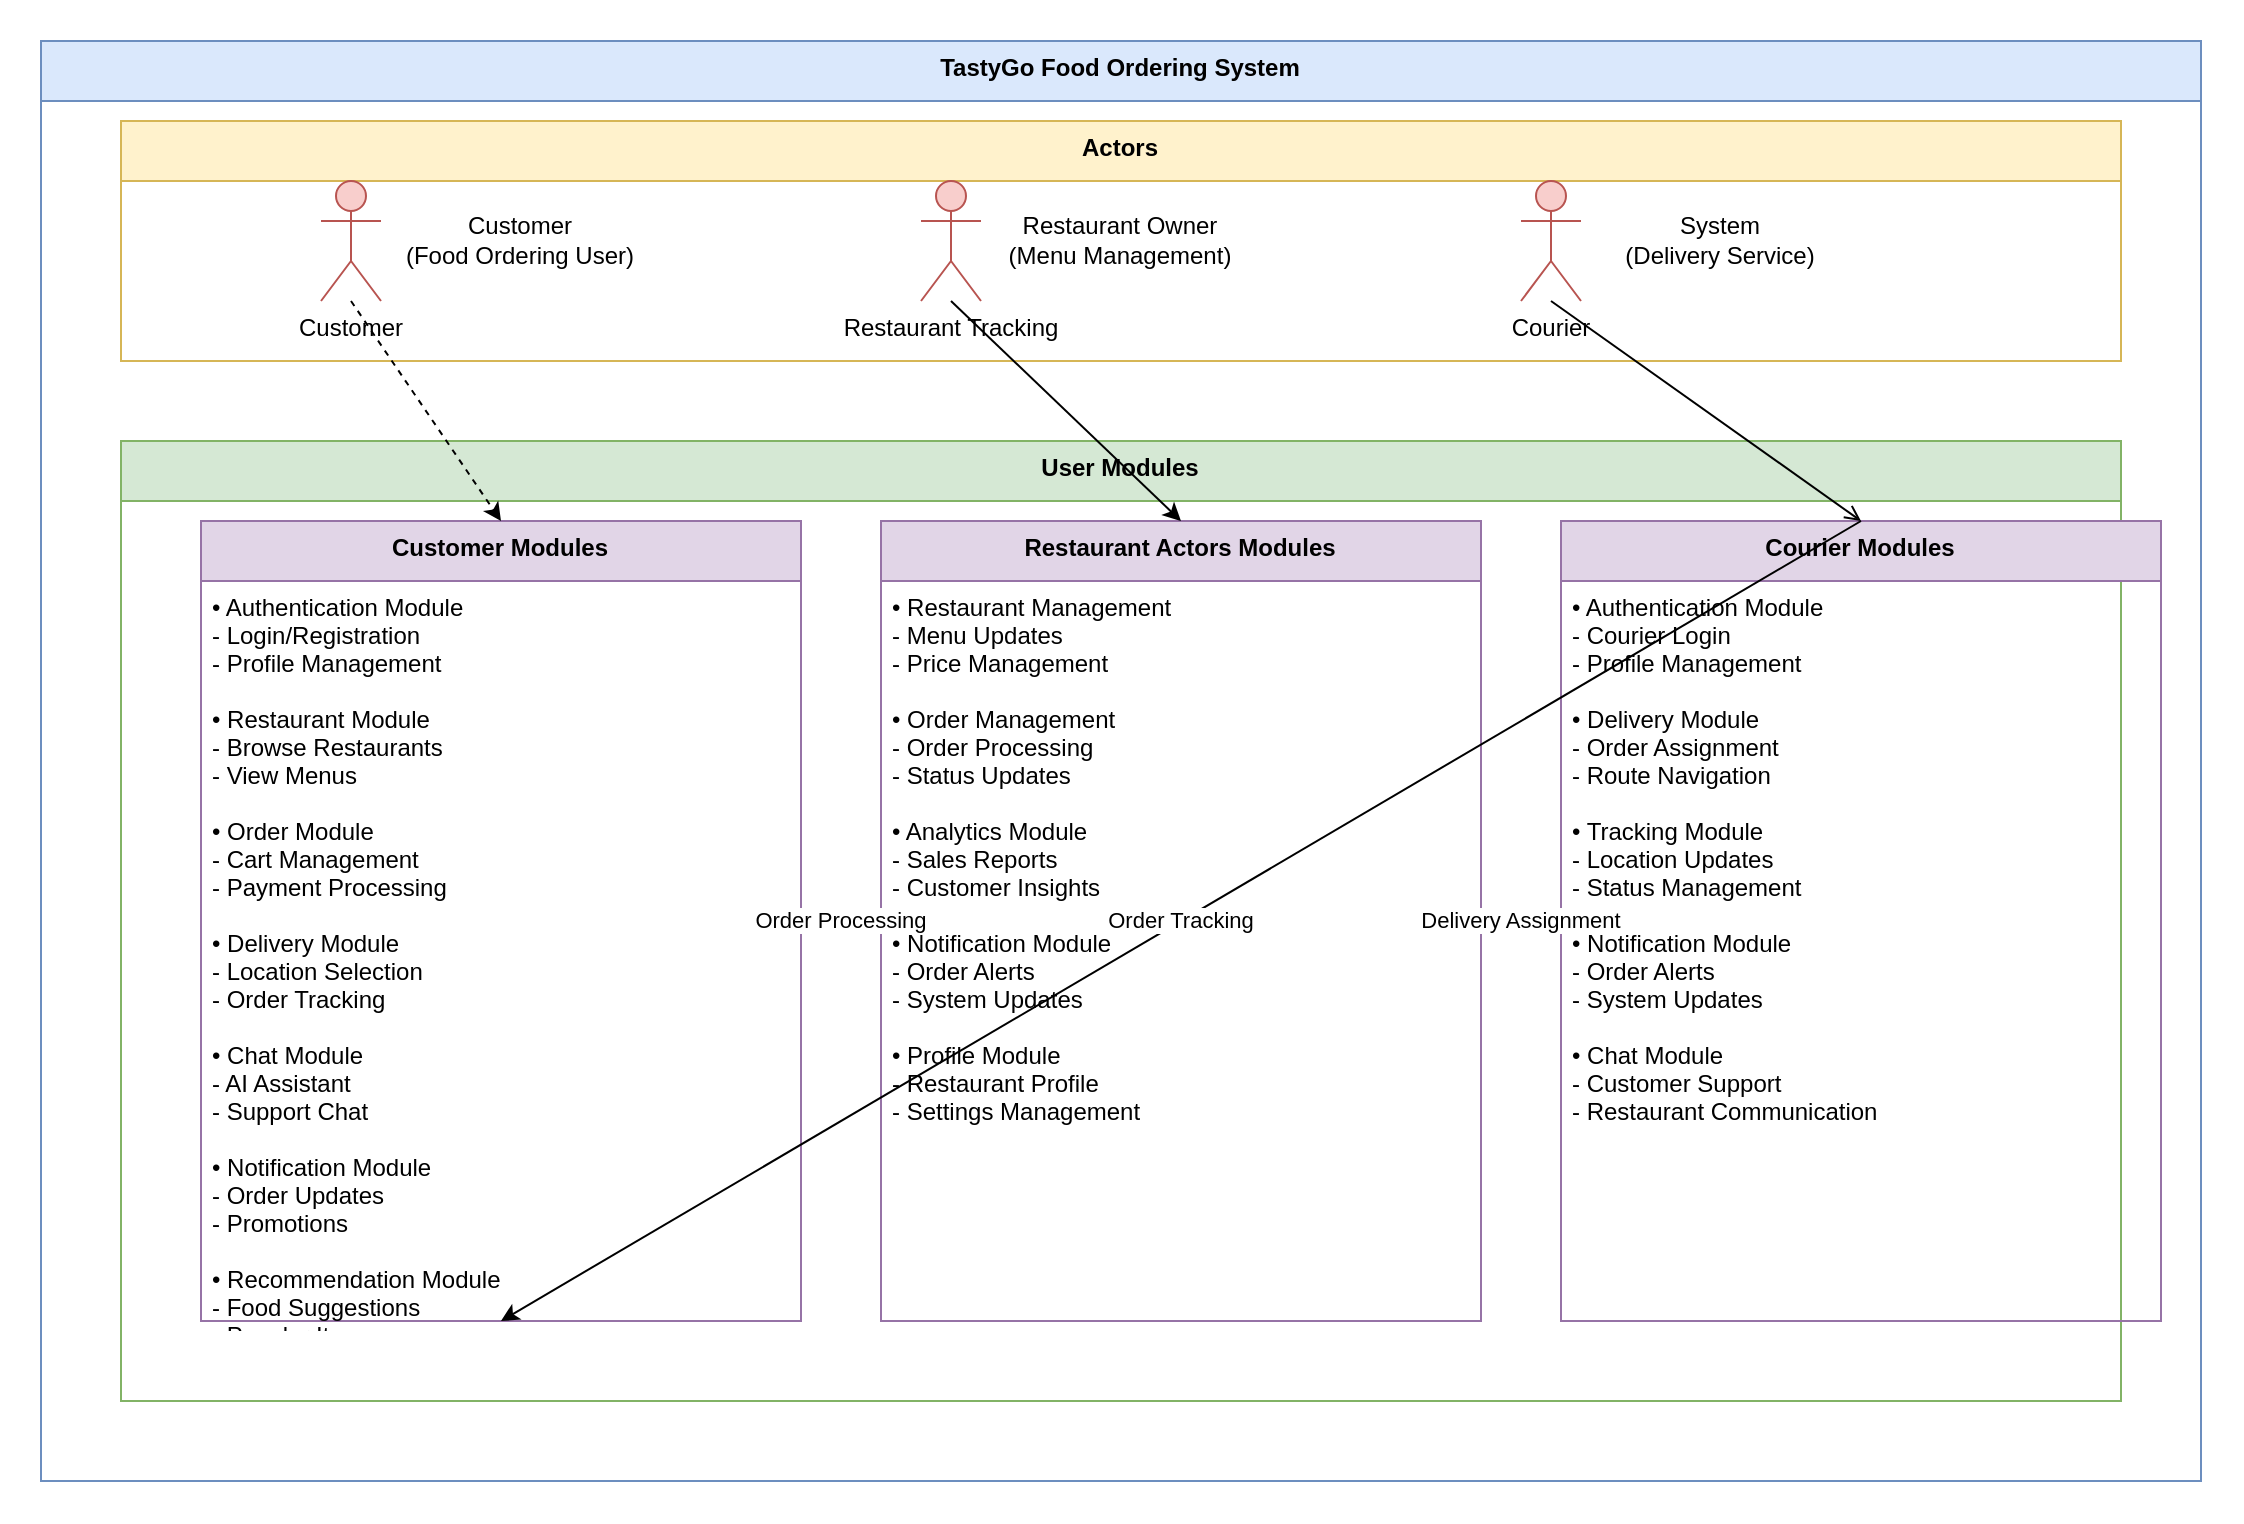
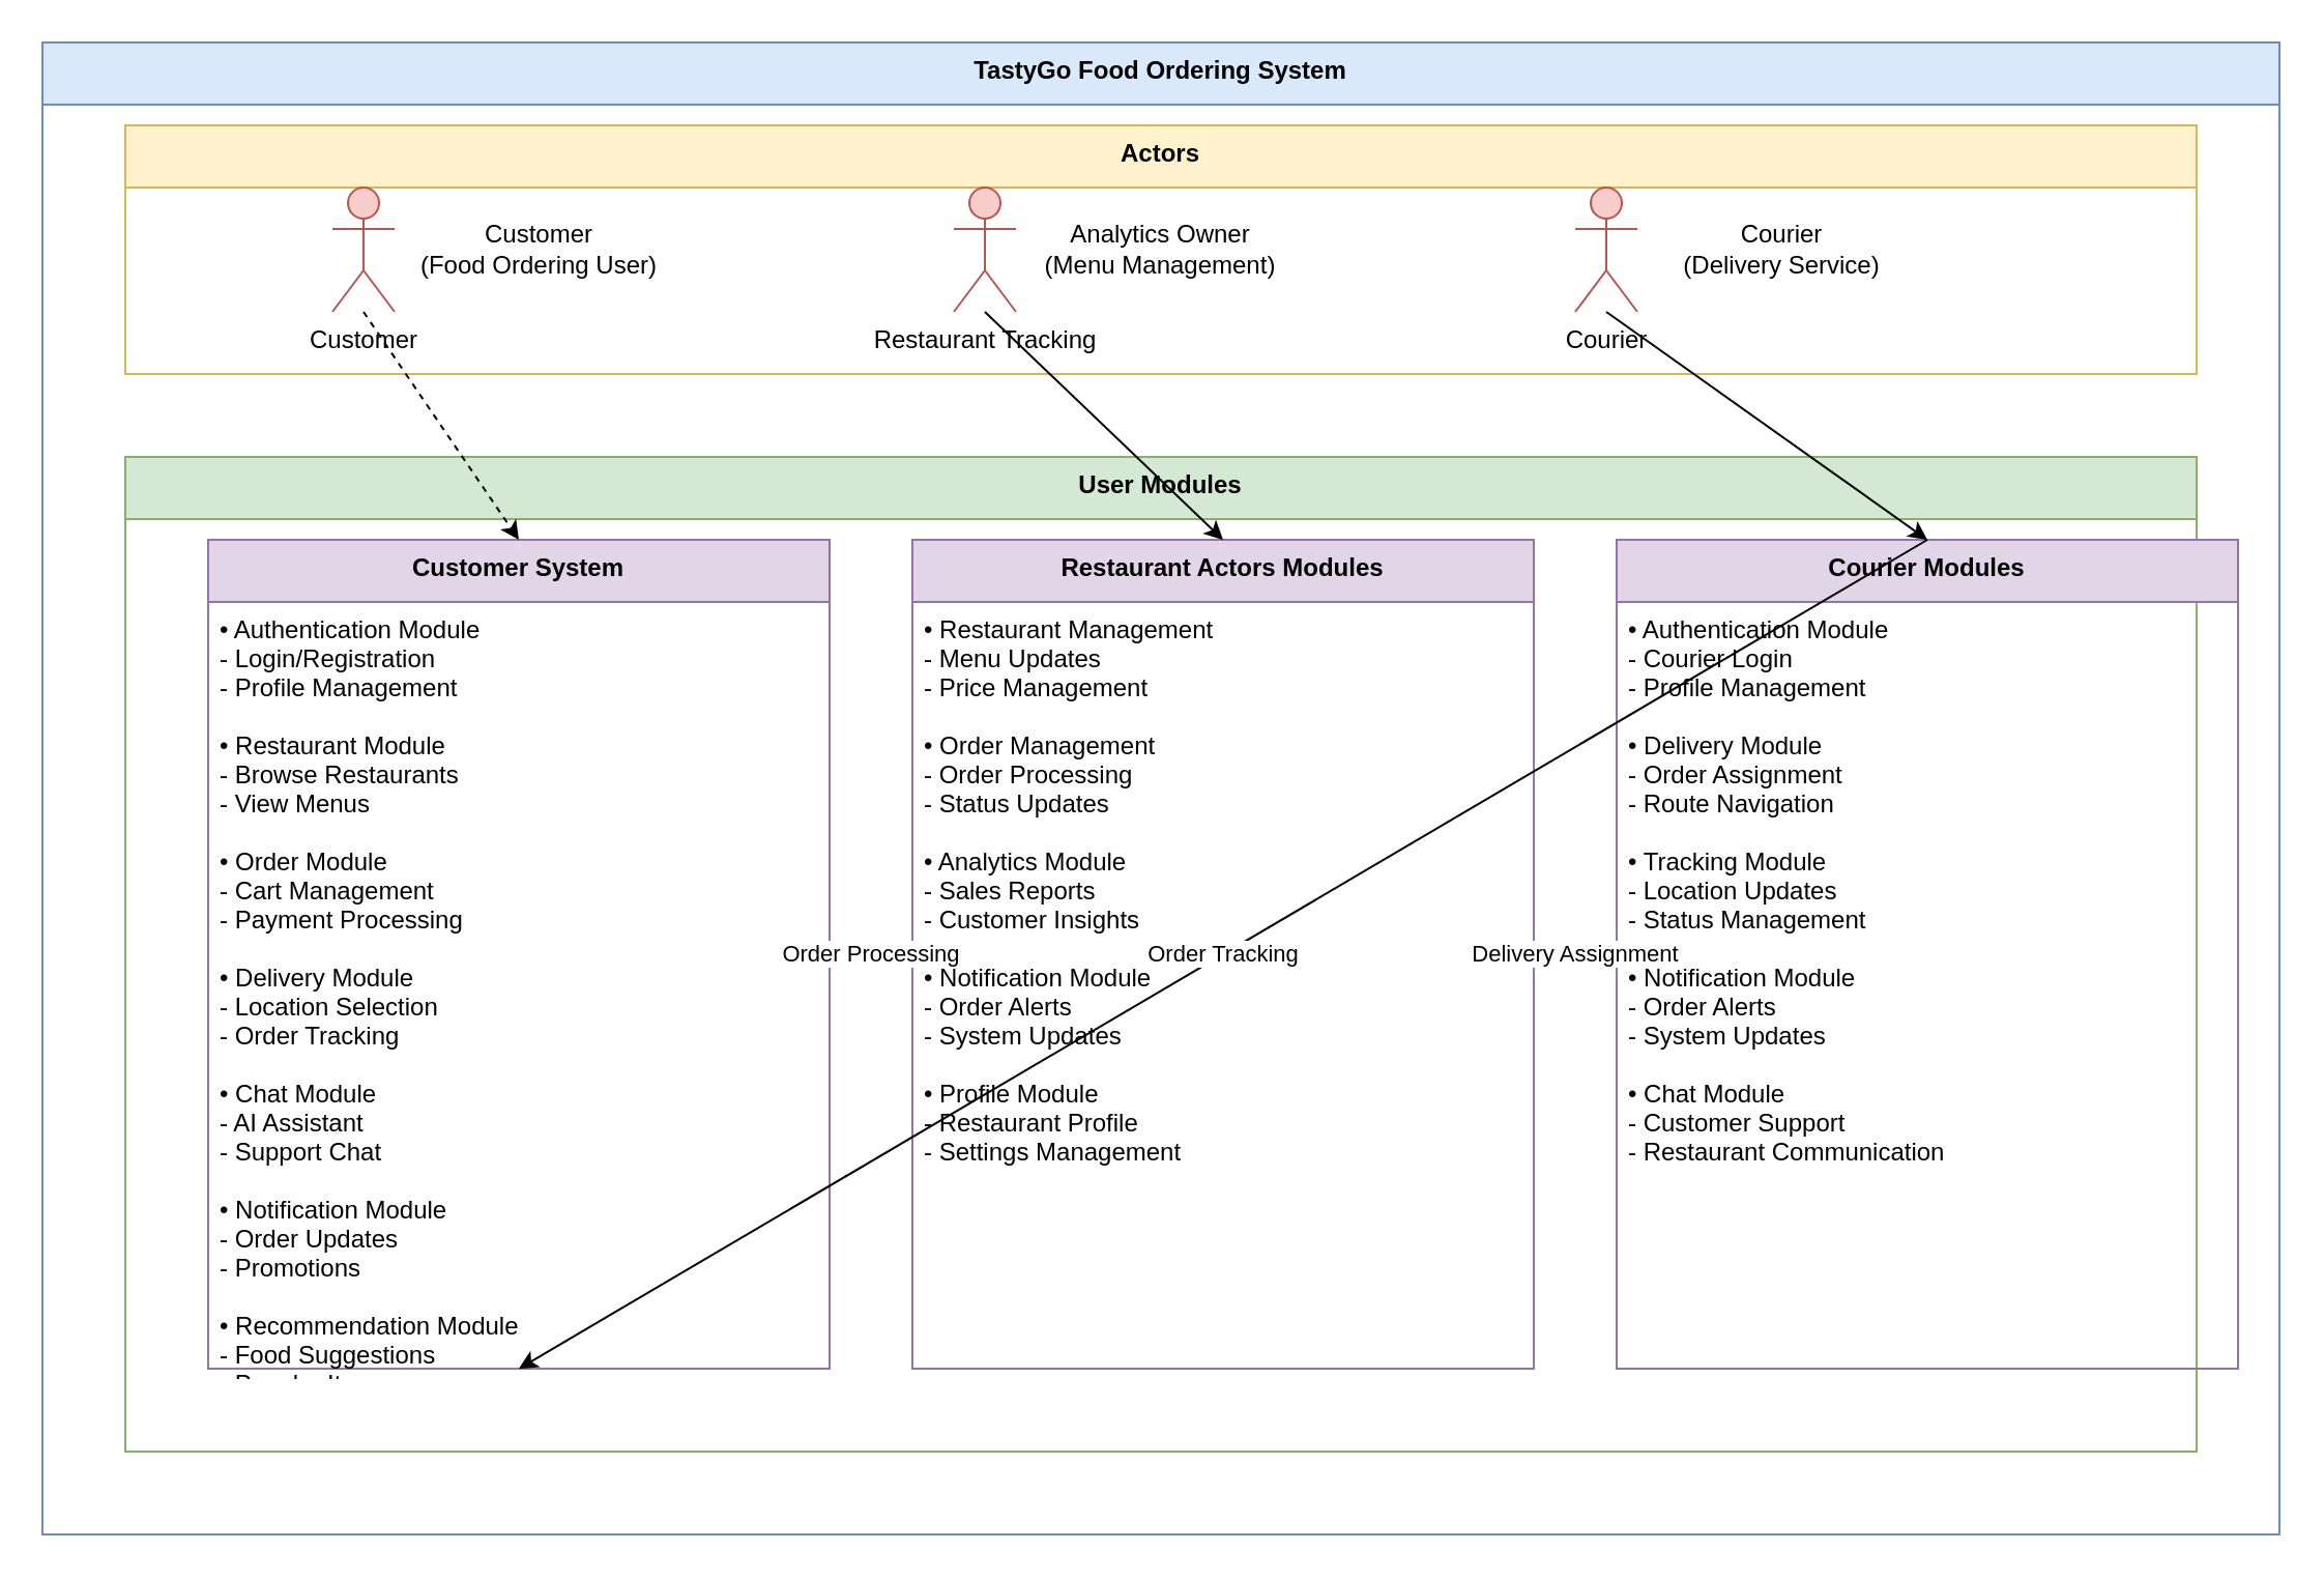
- <mxCell id="7" value="Restaurant Owner&#10;(Menu Management)" style="text;strokeColor=none;fillColor=none;align=center;verticalAlign=middle;whiteSpace=wrap;html=1;" vertex="1" parent="3"><mxGeometry x="440" y="40" width="120" height="40" as="geometry" /></mxCell>
+ <mxCell id="7" value="Analytics Owner&#10;(Menu Management)" style="text;strokeColor=none;fillColor=none;align=center;verticalAlign=middle;whiteSpace=wrap;html=1;" vertex="1" parent="3"><mxGeometry x="440" y="40" width="120" height="40" as="geometry" /></mxCell>
- <mxCell id="9" value="System&#10;(Delivery Service)" style="text;strokeColor=none;fillColor=none;align=center;verticalAlign=middle;whiteSpace=wrap;html=1;" vertex="1" parent="3"><mxGeometry x="740" y="40" width="120" height="40" as="geometry" /></mxCell>
+ <mxCell id="9" value="Courier&#10;(Delivery Service)" style="text;strokeColor=none;fillColor=none;align=center;verticalAlign=middle;whiteSpace=wrap;html=1;" vertex="1" parent="3"><mxGeometry x="740" y="40" width="120" height="40" as="geometry" /></mxCell>
- <mxCell id="19" value="" style="endArrow=open;html=1;exitX=0.5;exitY=1;exitDx=0;exitDy=0;entryX=0.5;entryY=0;entryDx=0;entryDy=0;" edge="1" parent="2" source="8" target="15"><mxGeometry width="50" height="50" relative="1" as="geometry"><mxPoint x="540" y="280" as="sourcePoint" /><mxPoint x="590" y="230" as="targetPoint" /></mxGeometry></mxCell>
+ <mxCell id="19" value="" style="endArrow=classic;html=1;exitX=0.5;exitY=1;exitDx=0;exitDy=0;entryX=0.5;entryY=0;entryDx=0;entryDy=0;" edge="1" parent="2" source="8" target="15"><mxGeometry width="50" height="50" relative="1" as="geometry"><mxPoint x="540" y="280" as="sourcePoint" /><mxPoint x="590" y="230" as="targetPoint" /></mxGeometry></mxCell>
- <mxCell id="11" value="Customer Modules" style="swimlane;fontStyle=1;align=center;verticalAlign=top;childLayout=stackLayout;horizontal=1;startSize=30;horizontalStack=0;resizeParent=1;resizeParentMax=0;resizeLast=0;collapsible=1;marginBottom=0;fillColor=#e1d5e7;strokeColor=#9673a6;" vertex="1" parent="10"><mxGeometry x="40" y="40" width="300" height="400" as="geometry" /></mxCell>
+ <mxCell id="11" value="Customer System" style="swimlane;fontStyle=1;align=center;verticalAlign=top;childLayout=stackLayout;horizontal=1;startSize=30;horizontalStack=0;resizeParent=1;resizeParentMax=0;resizeLast=0;collapsible=1;marginBottom=0;fillColor=#e1d5e7;strokeColor=#9673a6;" vertex="1" parent="10"><mxGeometry x="40" y="40" width="300" height="400" as="geometry" /></mxCell>
